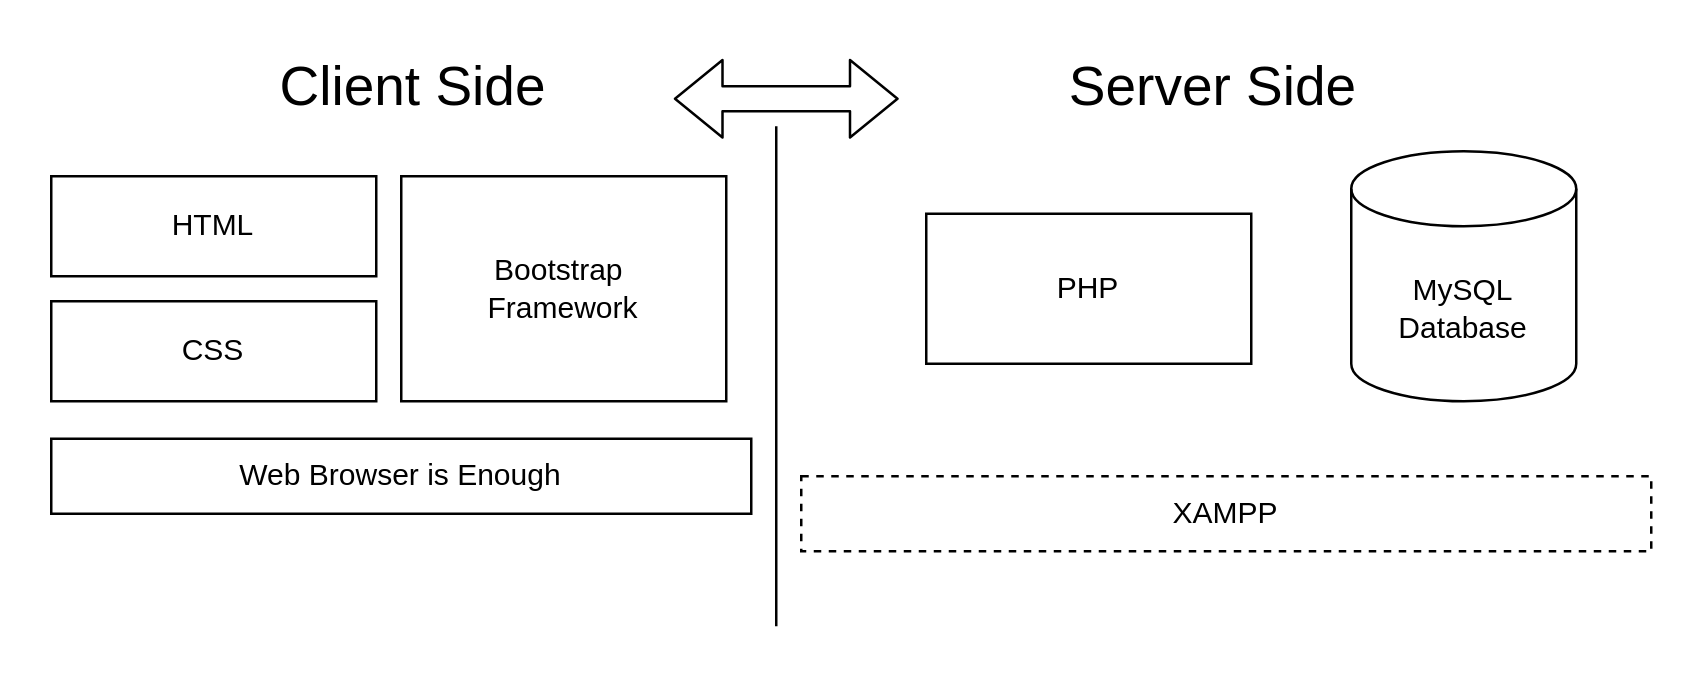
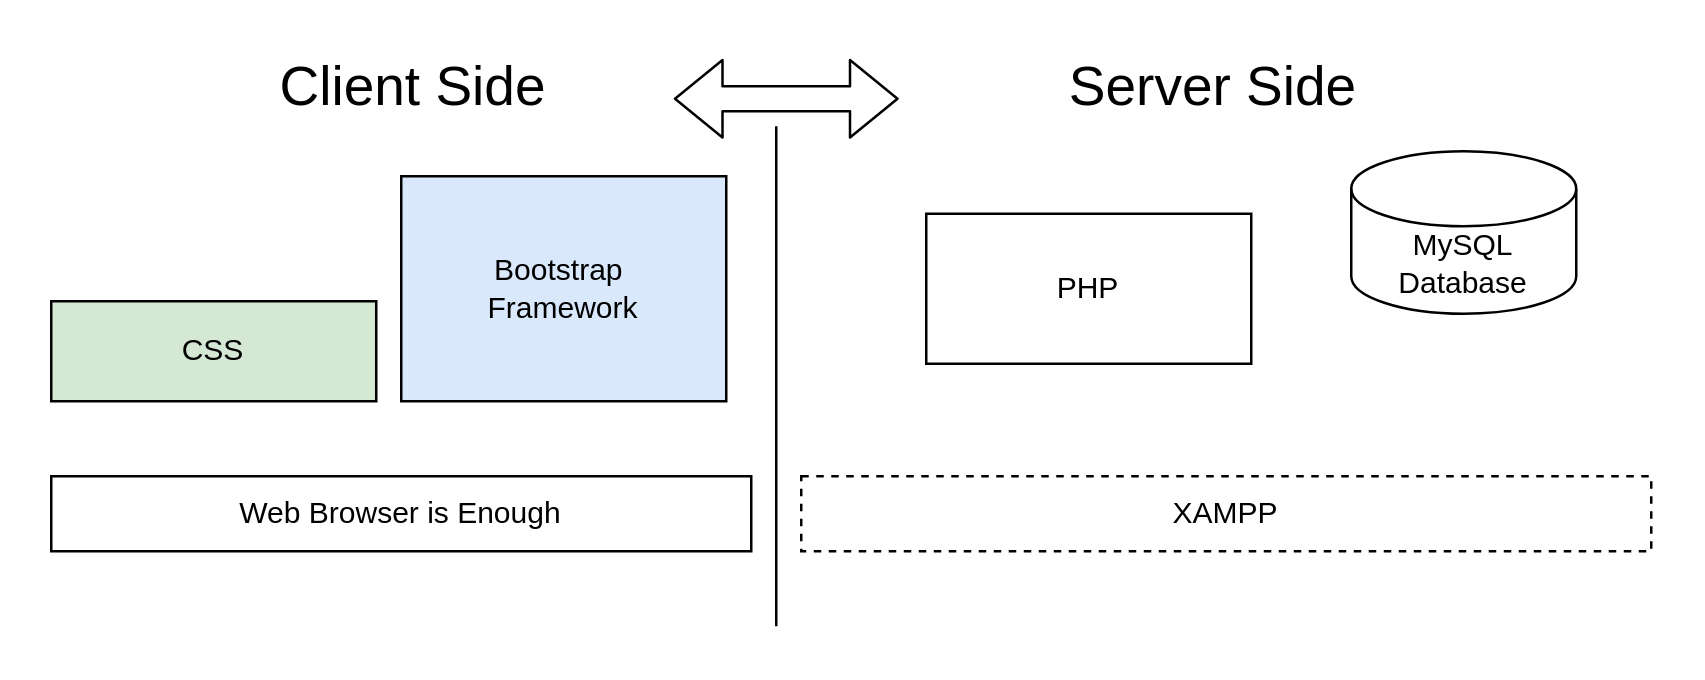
- <mxCell id="2" value="HTML" style="rounded=0;whiteSpace=wrap;html=1;" parent="1" vertex="1"><mxGeometry x="20" y="70" width="130" height="40" as="geometry" /></mxCell>
- <mxCell id="6" value="MySQL Database" style="shape=cylinder3;whiteSpace=wrap;html=1;boundedLbl=1;backgroundOutline=1;size=15;" vertex="1" parent="1"><mxGeometry x="540" y="60" width="90" height="100" as="geometry" /></mxCell>
+ <mxCell id="6" value="MySQL Database" style="shape=cylinder3;whiteSpace=wrap;html=1;boundedLbl=1;backgroundOutline=1;size=15;" vertex="1" parent="1"><mxGeometry x="540" y="60" width="90" height="65" as="geometry" /></mxCell>
- <mxCell id="4" value="Bootstrap&amp;nbsp;&lt;br&gt;Framework" style="rounded=0;whiteSpace=wrap;html=1;" vertex="1" parent="1"><mxGeometry x="160" y="70" width="130" height="90" as="geometry" /></mxCell>
+ <mxCell id="4" value="Bootstrap&amp;nbsp;&lt;br&gt;Framework" style="rounded=0;whiteSpace=wrap;html=1;fillColor=#dae8fc;" vertex="1" parent="1"><mxGeometry x="160" y="70" width="130" height="90" as="geometry" /></mxCell>
- <mxCell id="3" value="CSS" style="rounded=0;whiteSpace=wrap;html=1;" vertex="1" parent="1"><mxGeometry x="20" y="120" width="130" height="40" as="geometry" /></mxCell>
+ <mxCell id="3" value="CSS" style="rounded=0;whiteSpace=wrap;html=1;fillColor=#d5e8d4;" vertex="1" parent="1"><mxGeometry x="20" y="120" width="130" height="40" as="geometry" /></mxCell>
- <mxCell id="8" value="Web Browser is Enough" style="rounded=0;whiteSpace=wrap;html=1;" vertex="1" parent="1"><mxGeometry x="20" y="175" width="280" height="30" as="geometry" /></mxCell>
+ <mxCell id="8" value="Web Browser is Enough" style="rounded=0;whiteSpace=wrap;html=1;" vertex="1" parent="1"><mxGeometry x="20" y="190" width="280" height="30" as="geometry" /></mxCell>
